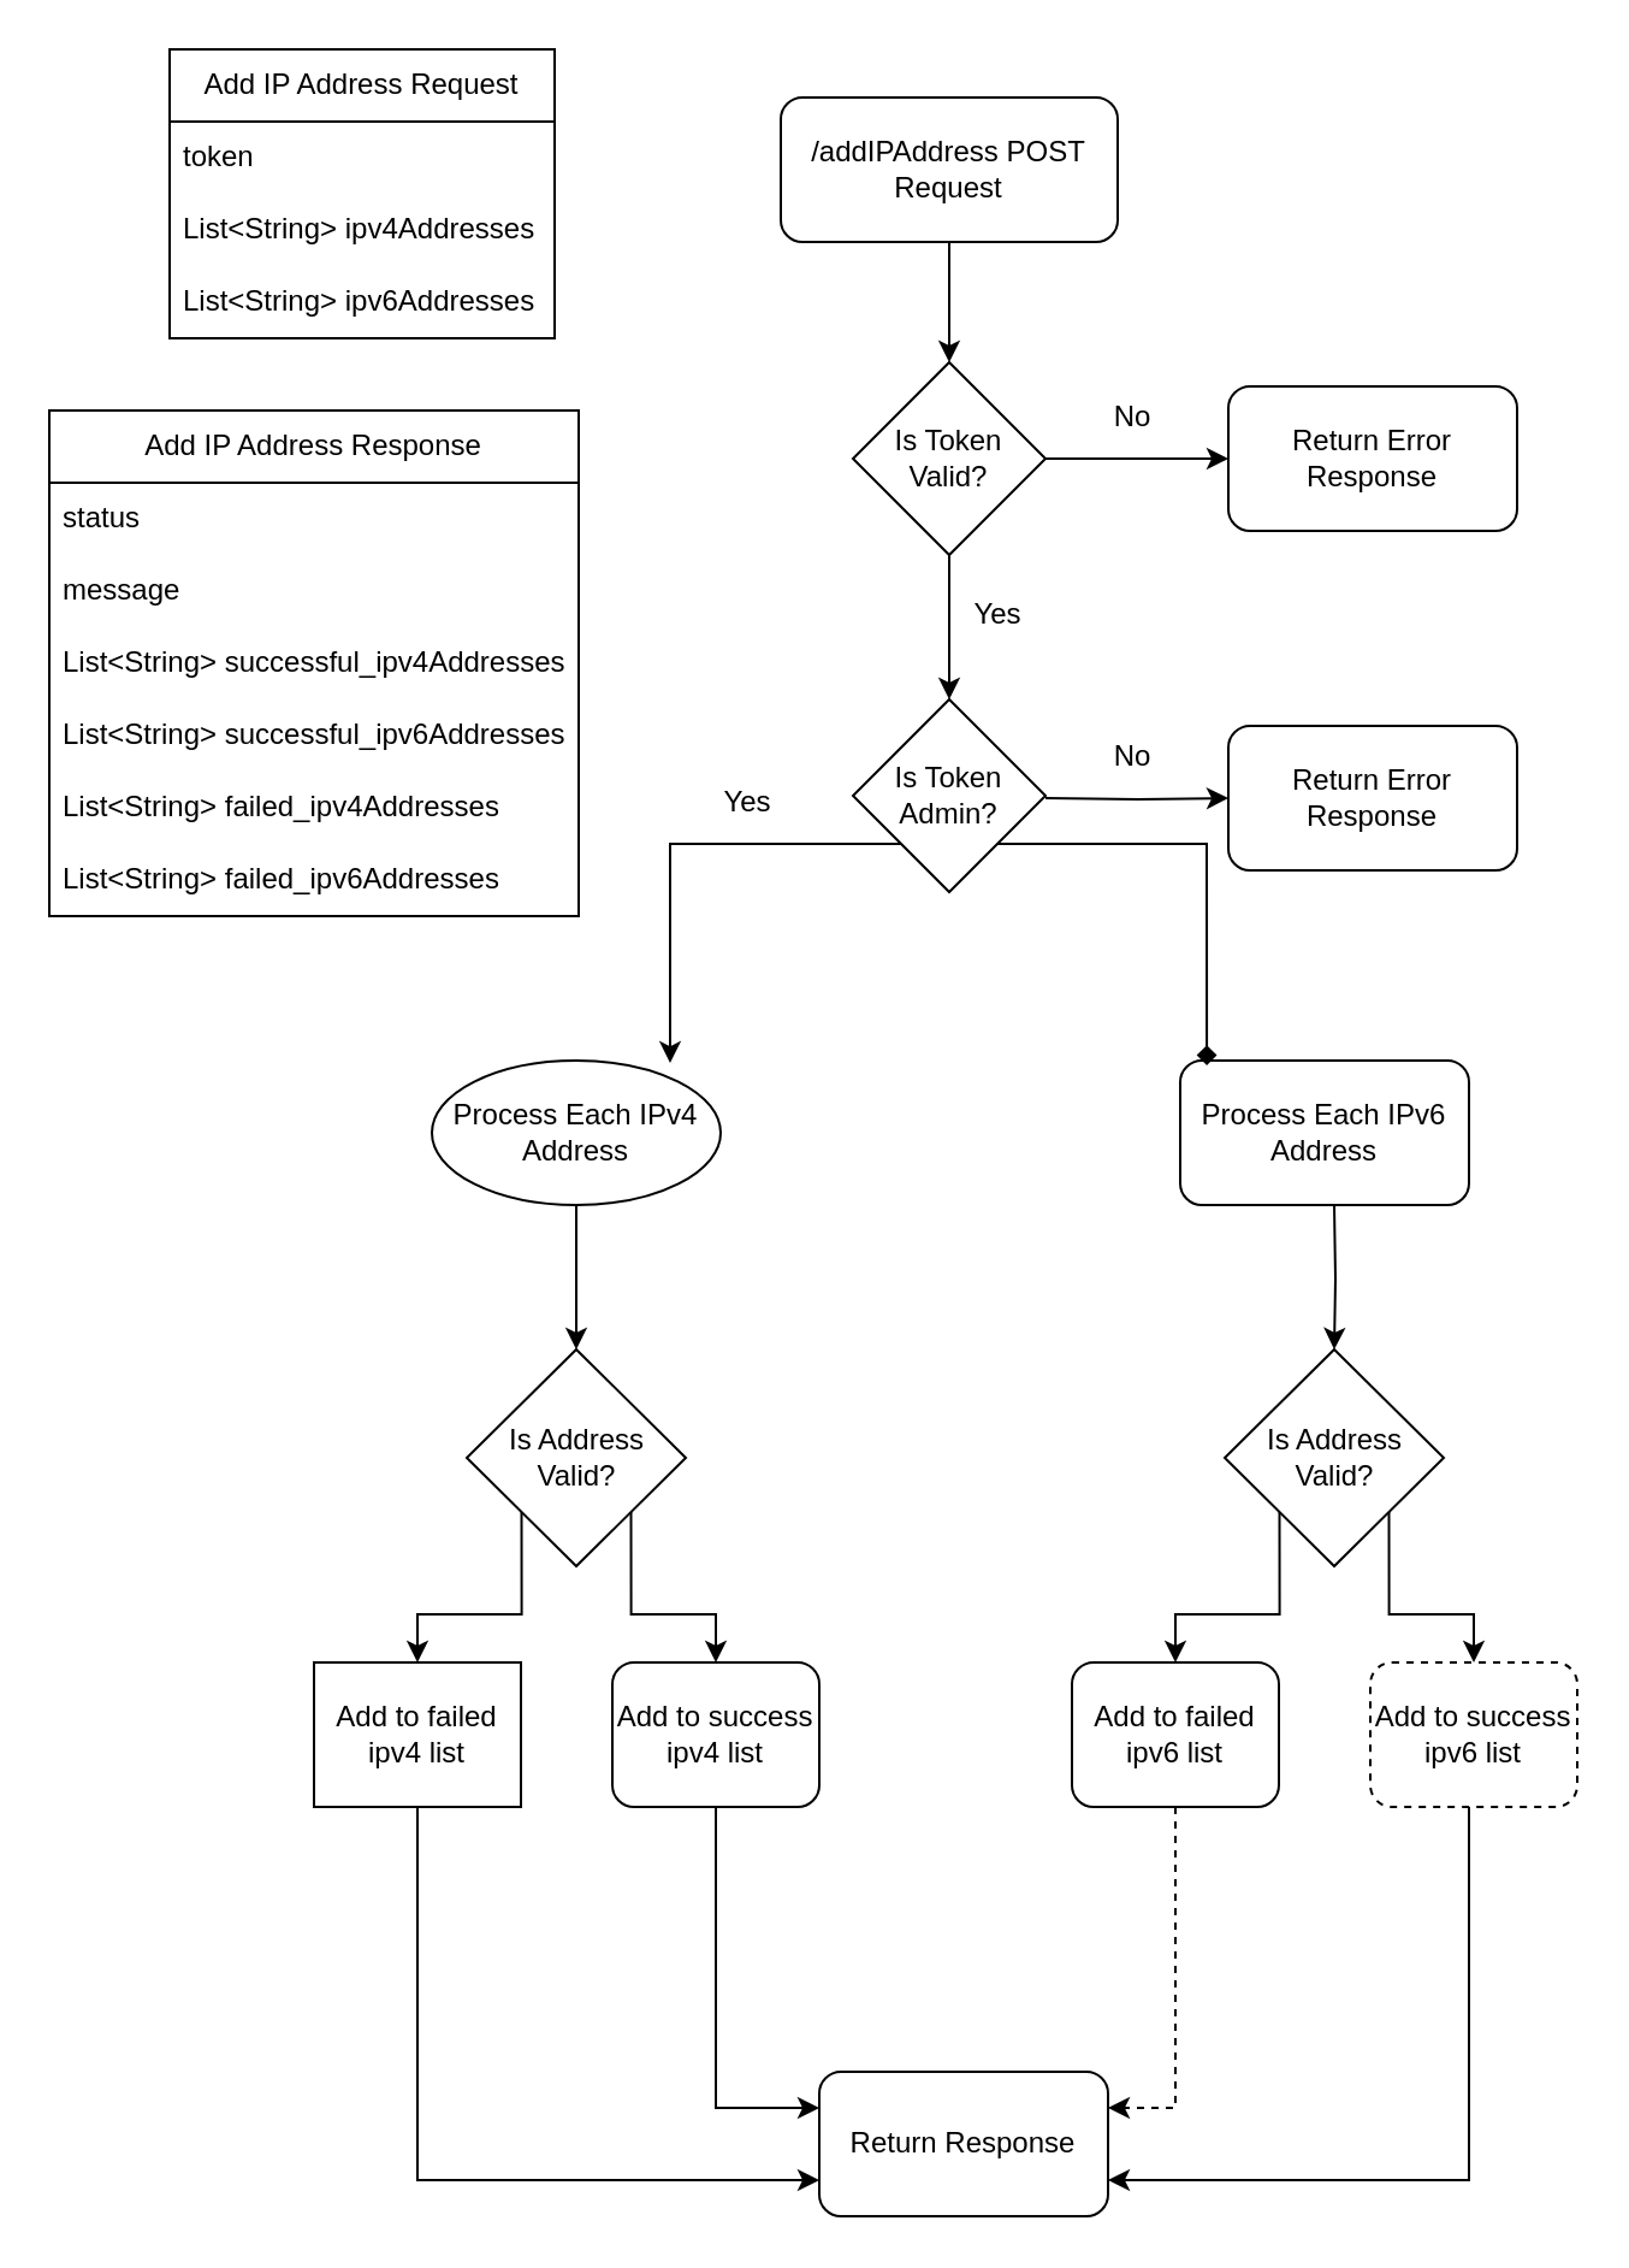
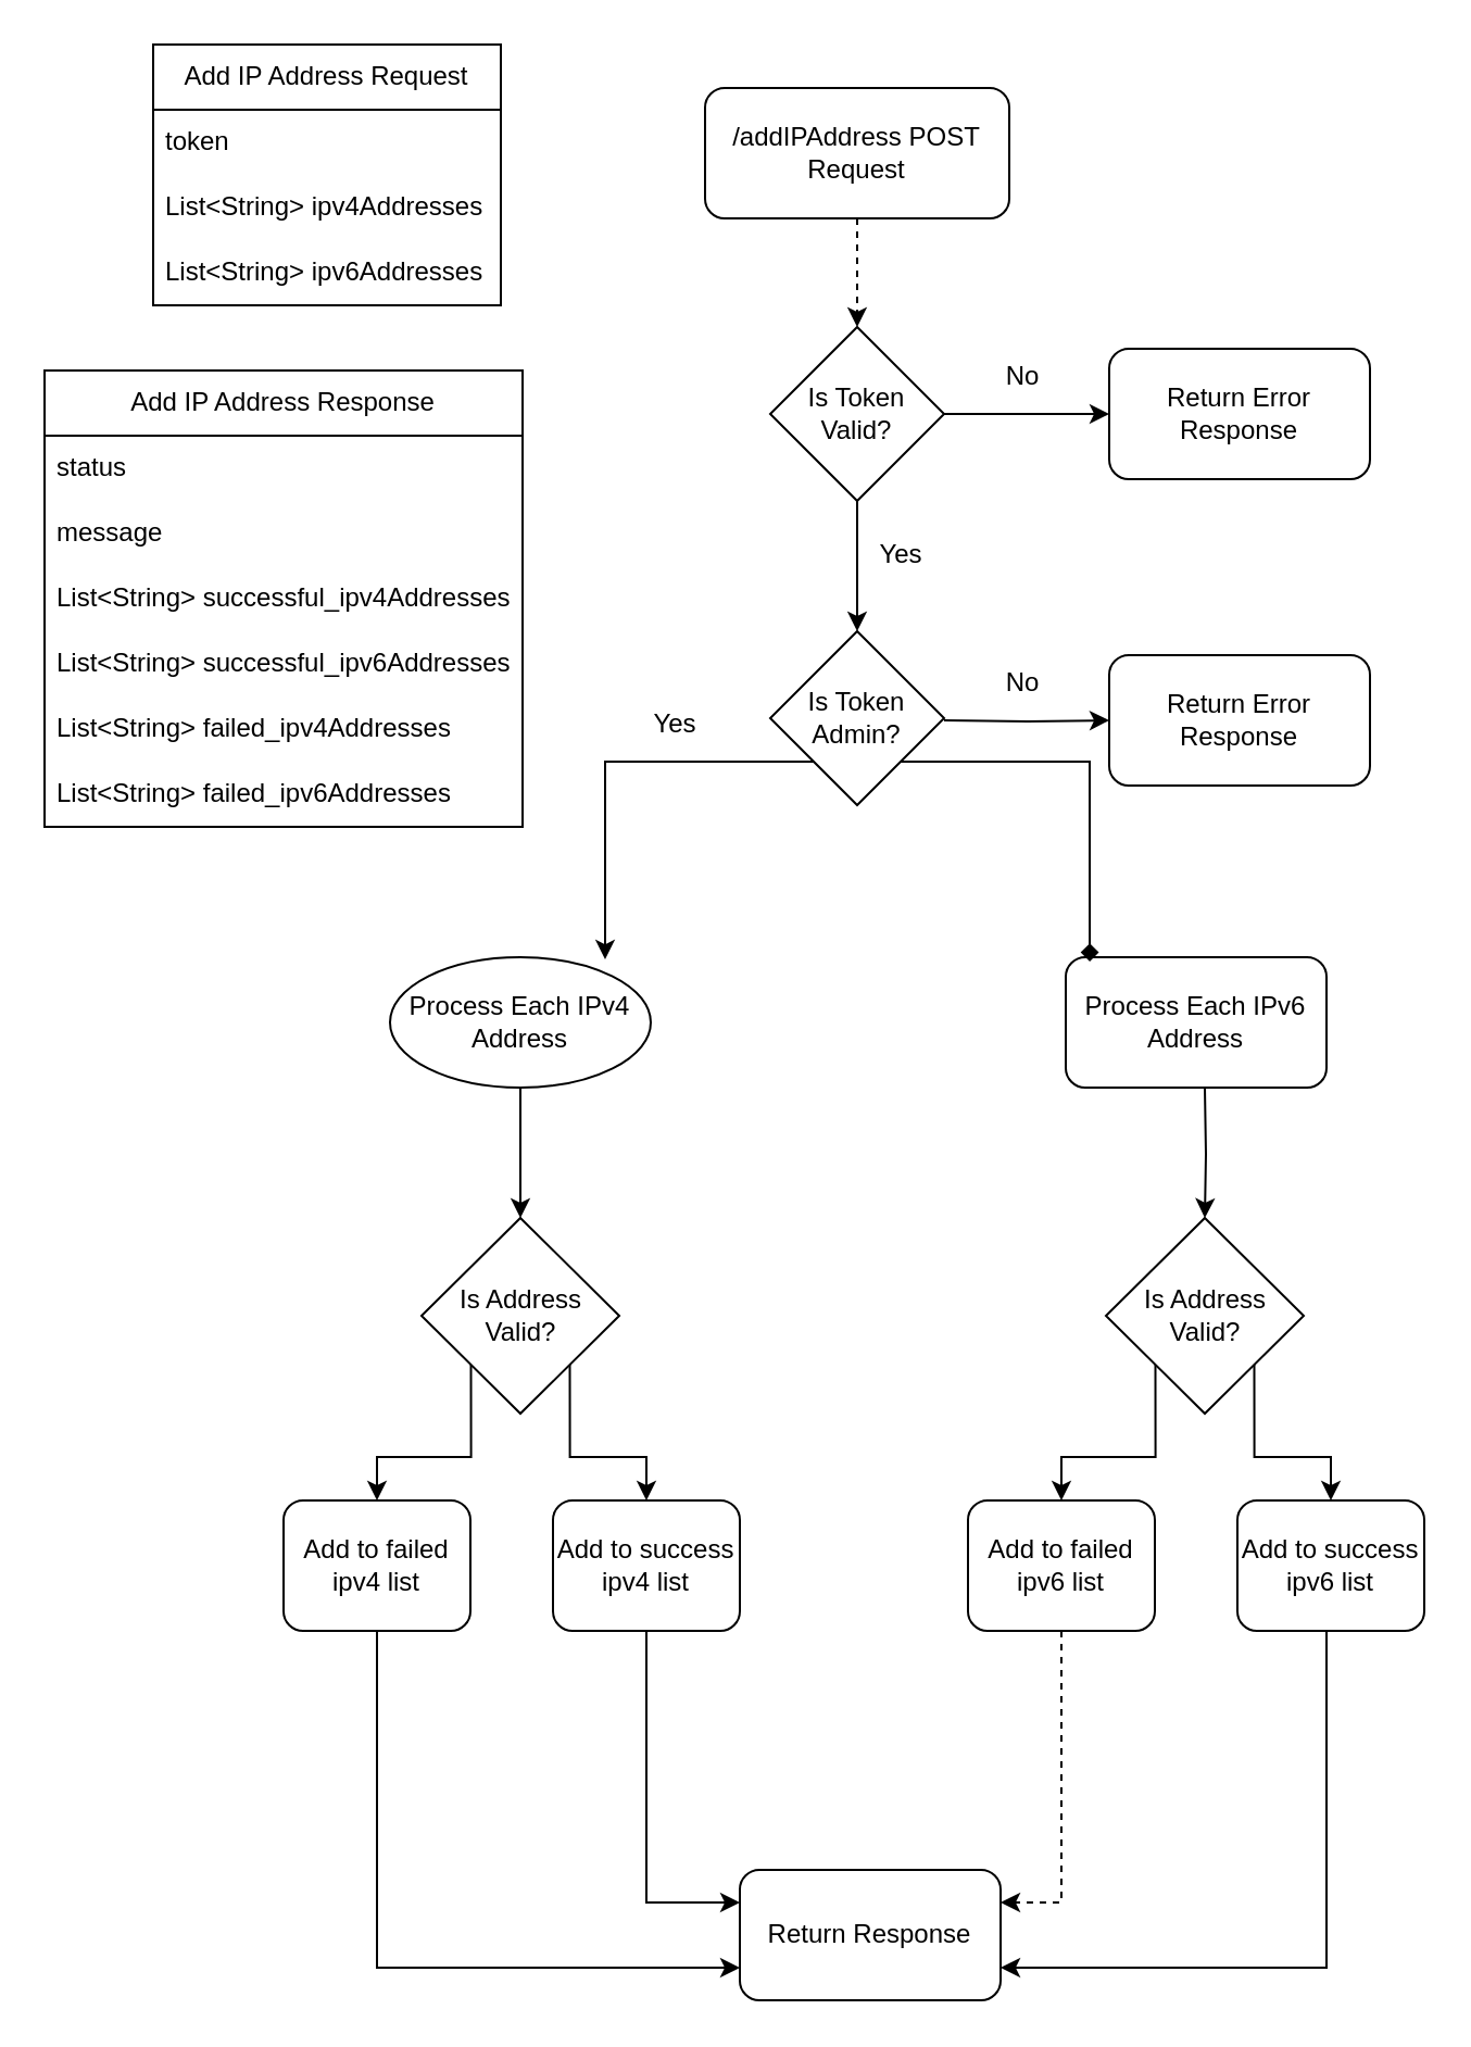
- <mxCell id="2" style="edgeStyle=orthogonalEdgeStyle;rounded=0;orthogonalLoop=1;jettySize=auto;html=1;entryX=0.5;entryY=0;entryDx=0;entryDy=0;" edge="1" parent="1" source="3" target="17"><mxGeometry relative="1" as="geometry" /></mxCell>
+ <mxCell id="2" style="edgeStyle=orthogonalEdgeStyle;rounded=0;orthogonalLoop=1;jettySize=auto;html=1;entryX=0.5;entryY=0;entryDx=0;entryDy=0;dashed=1;" edge="1" parent="1" source="3" target="17"><mxGeometry relative="1" as="geometry" /></mxCell>
- <mxCell id="32" value="Add to failed&lt;div&gt;ipv4 list&lt;/div&gt;" style="whiteSpace=wrap;html=1;rounded=0;" vertex="1" parent="1"><mxGeometry x="130" y="690" width="86" height="60" as="geometry" /></mxCell>
+ <mxCell id="32" value="Add to failed&lt;div&gt;ipv4 list&lt;/div&gt;" style="rounded=1;whiteSpace=wrap;html=1;" vertex="1" parent="1"><mxGeometry x="130" y="690" width="86" height="60" as="geometry" /></mxCell>
- <mxCell id="46" value="Add to success&lt;div&gt;ipv6 list&lt;/div&gt;" style="rounded=1;whiteSpace=wrap;html=1;dashed=1;" vertex="1" parent="1"><mxGeometry x="569" y="690" width="86" height="60" as="geometry" /></mxCell>
+ <mxCell id="46" value="Add to success&lt;div&gt;ipv6 list&lt;/div&gt;" style="rounded=1;whiteSpace=wrap;html=1;" vertex="1" parent="1"><mxGeometry x="569" y="690" width="86" height="60" as="geometry" /></mxCell>
